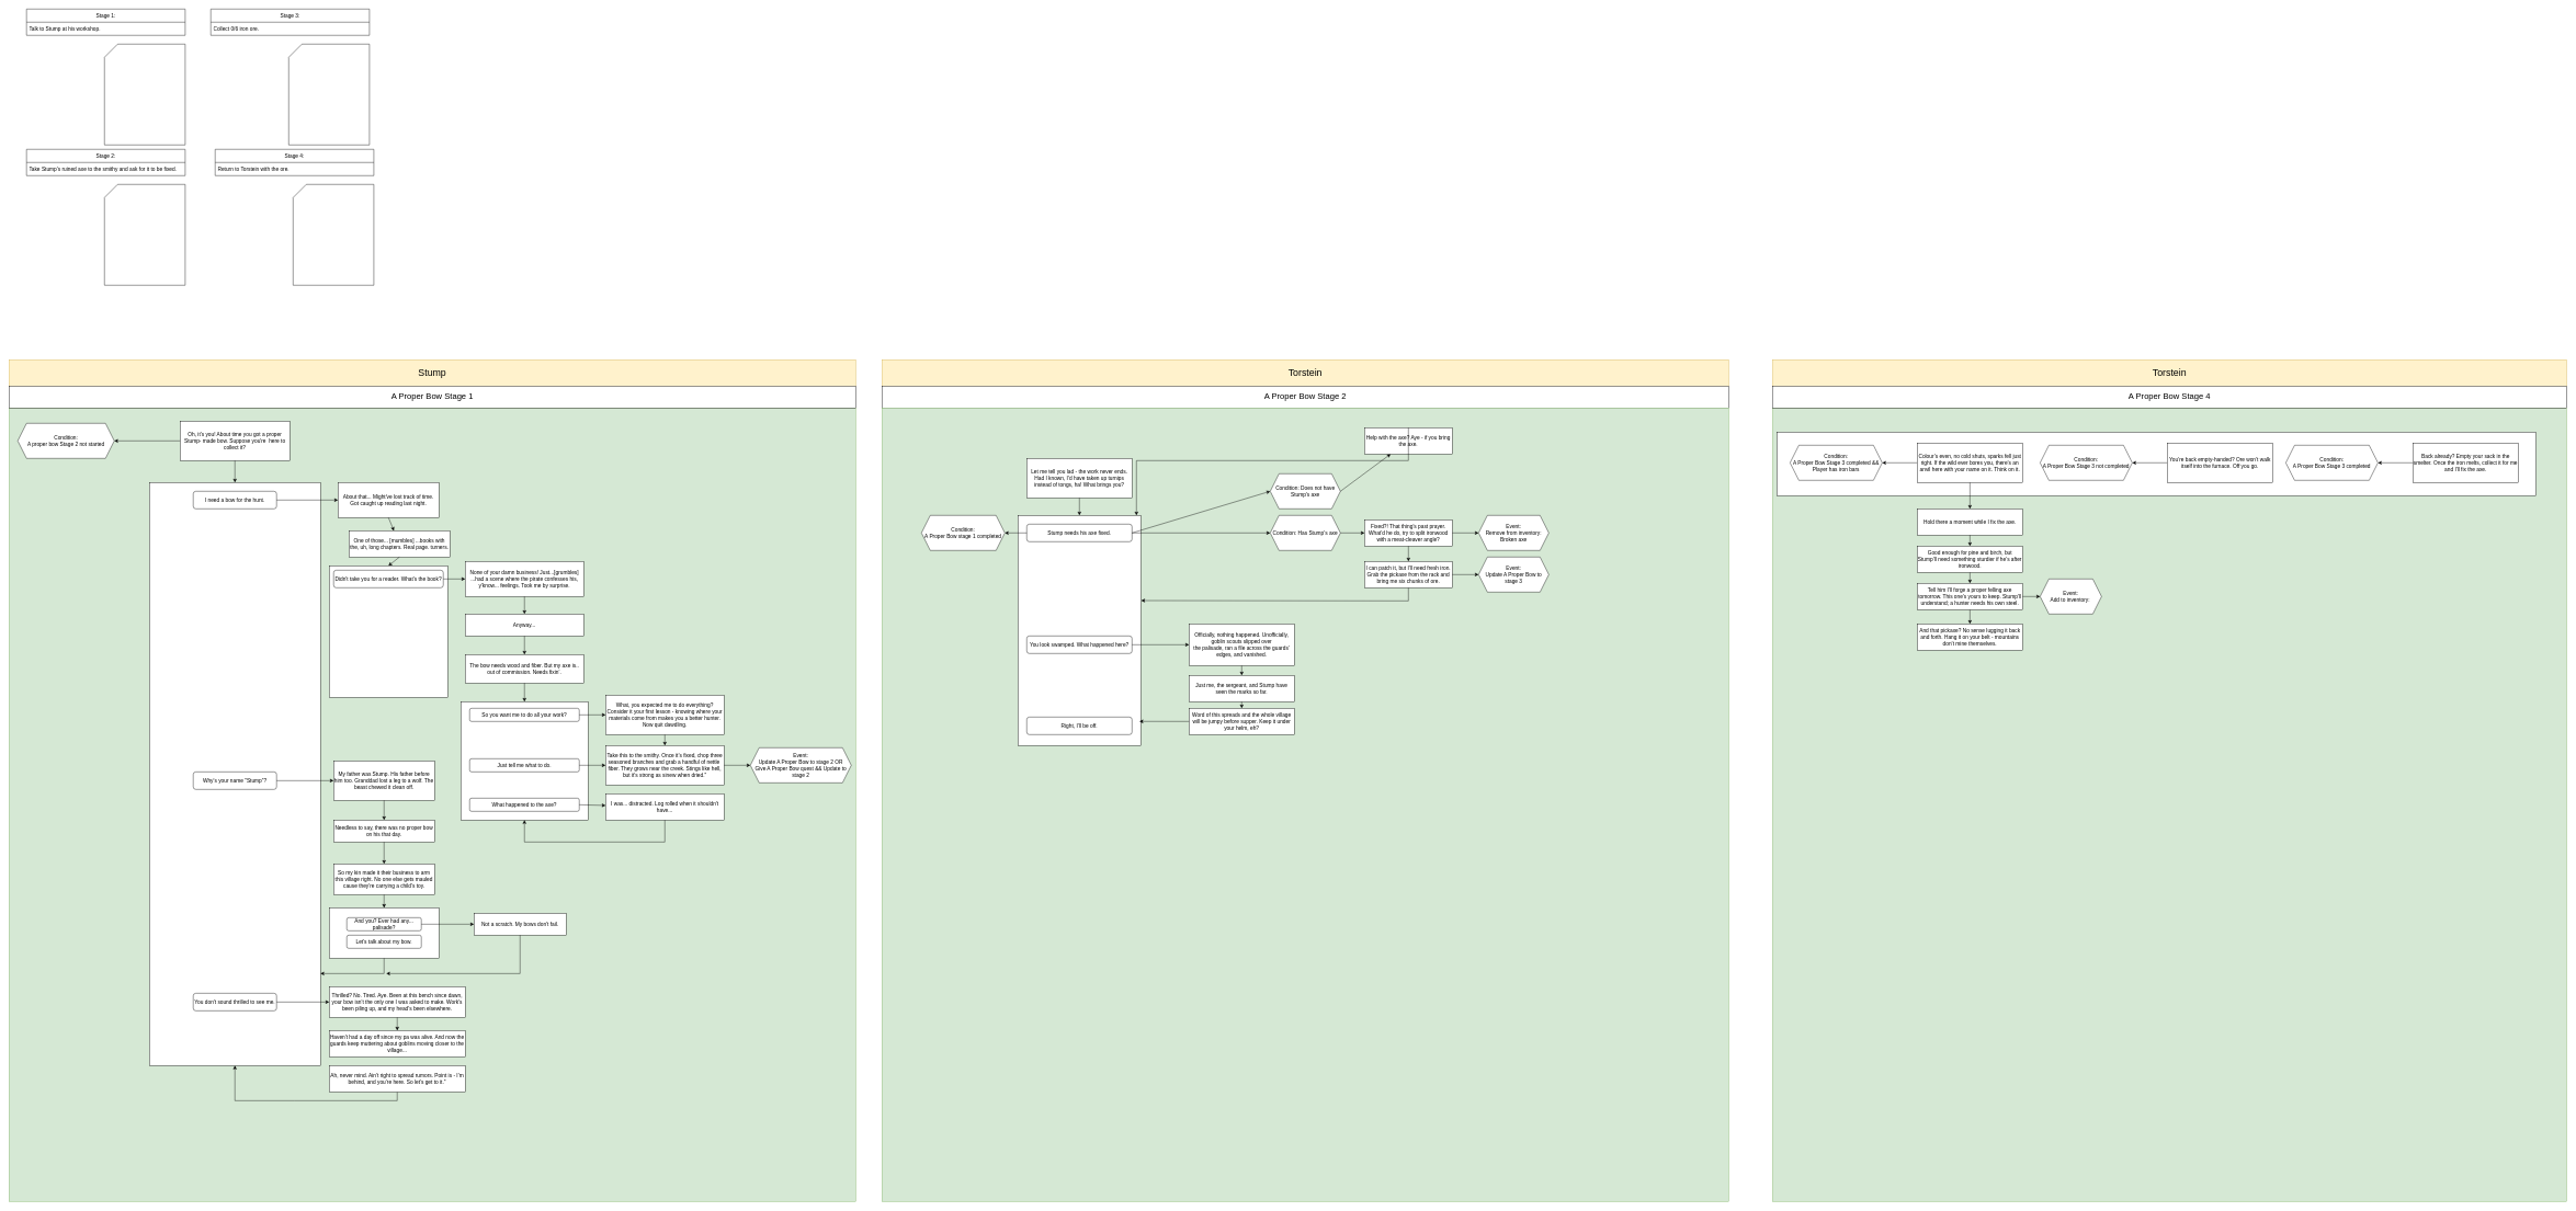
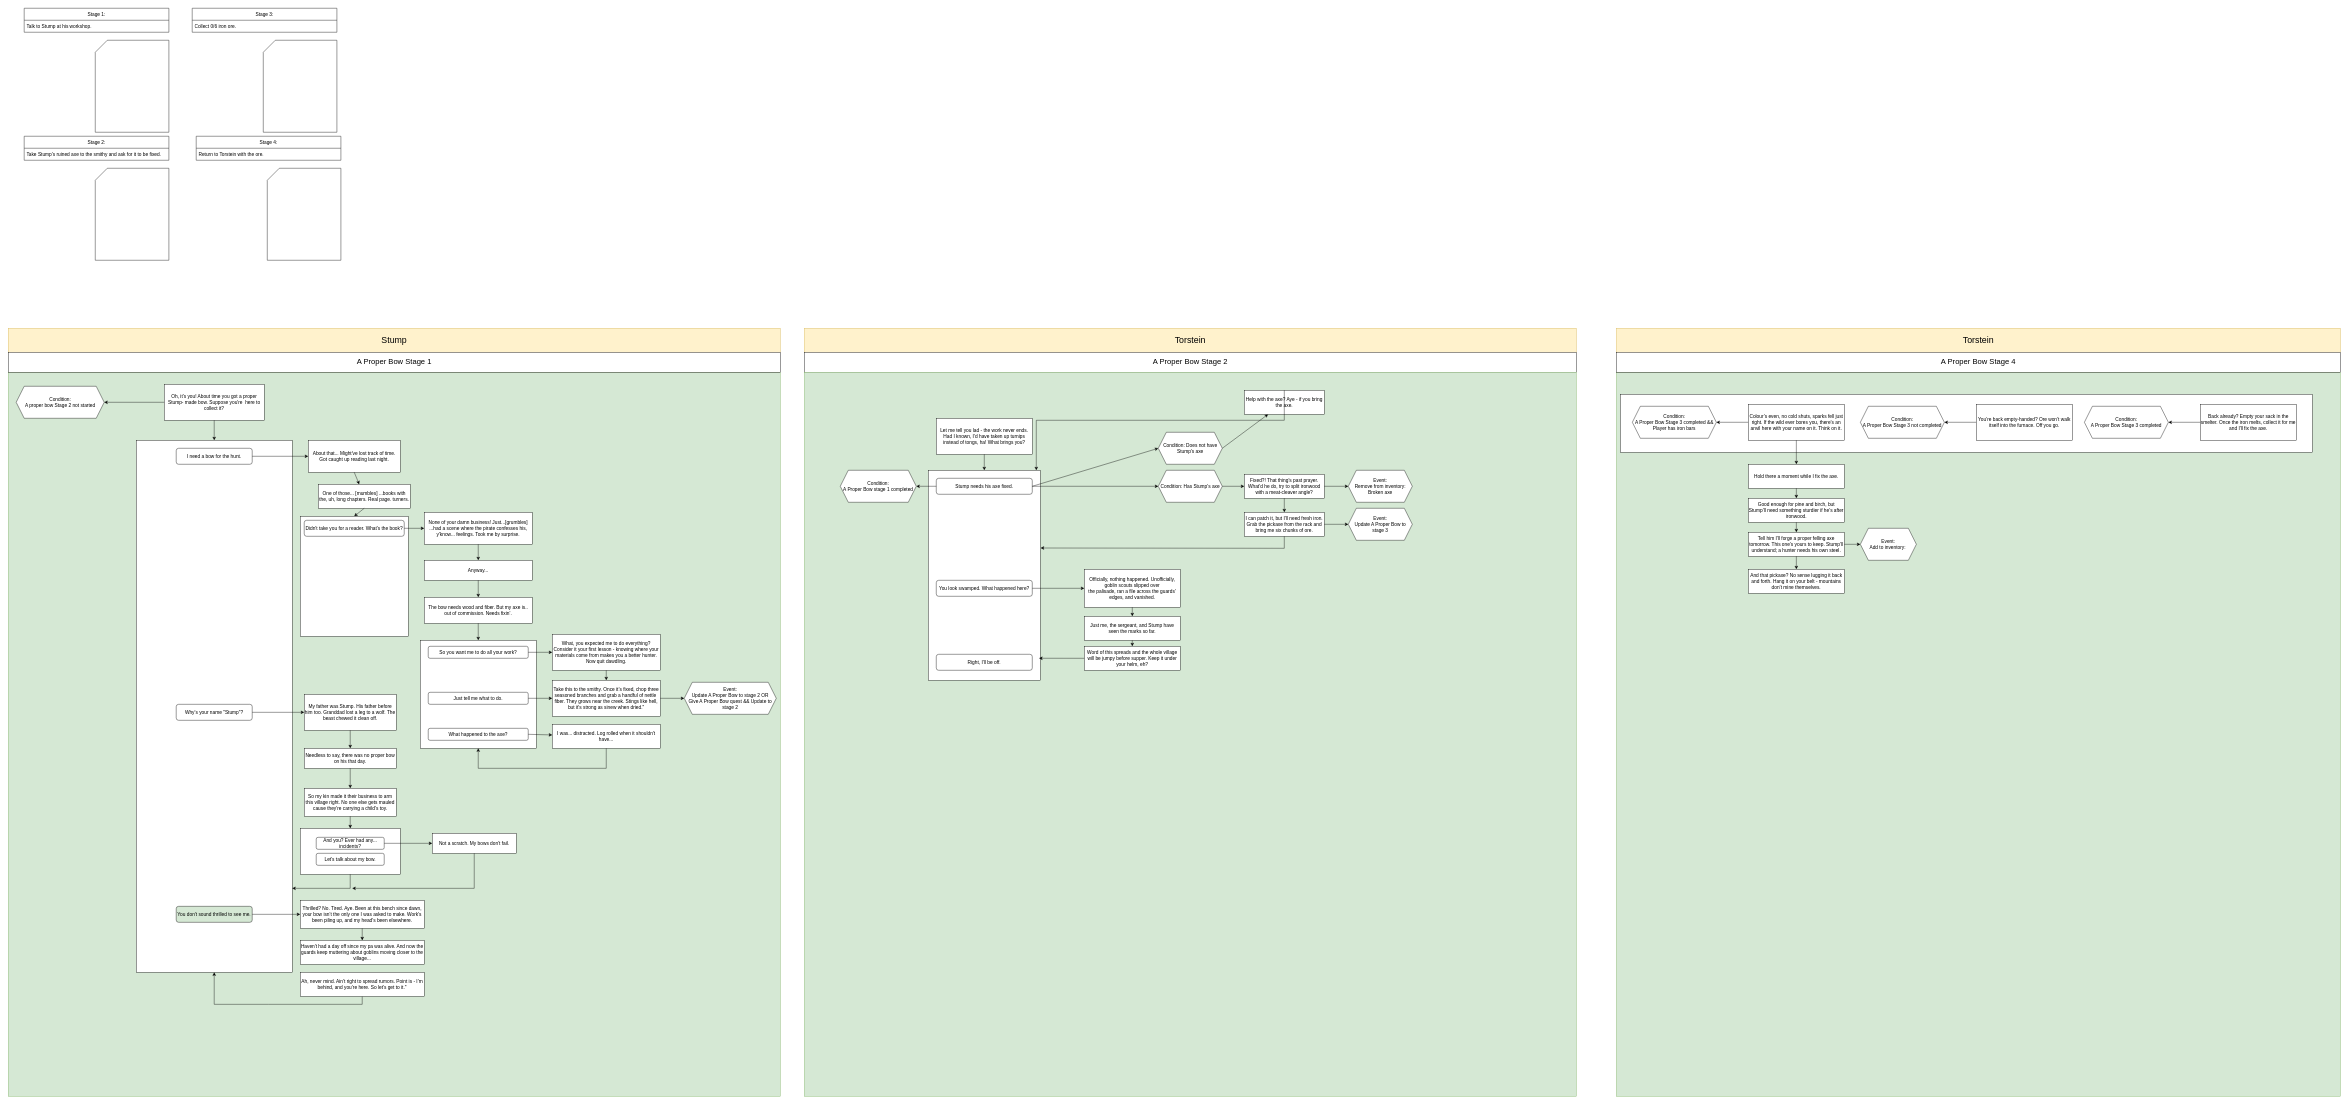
- <mxCell id="20" value="And you? Ever had any... palisade?" style="rounded=1;whiteSpace=wrap;html=1;" vertex="1" parent="1"><mxGeometry x="790" y="2092.5" width="170" height="30" as="geometry" /></mxCell>
+ <mxCell id="20" value="And you? Ever had any... incidents?" style="rounded=1;whiteSpace=wrap;html=1;" vertex="1" parent="1"><mxGeometry x="790" y="2092.5" width="170" height="30" as="geometry" /></mxCell>
- <mxCell id="11" value="You don't sound thrilled to see me." style="rounded=1;whiteSpace=wrap;html=1;" vertex="1" parent="1"><mxGeometry x="440" y="2265" width="190" height="40" as="geometry" /></mxCell>
+ <mxCell id="11" value="You don't sound thrilled to see me." style="rounded=1;whiteSpace=wrap;html=1;fillColor=#d5e8d4;" vertex="1" parent="1"><mxGeometry x="440" y="2265" width="190" height="40" as="geometry" /></mxCell>
